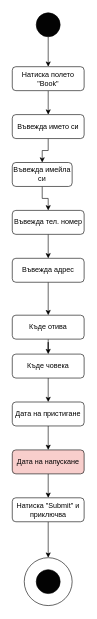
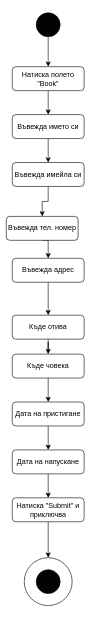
- <mxCell id="9" value="Въвежда имейла си" style="rounded=1;whiteSpace=wrap;html=1;" vertex="1" parent="1"><mxGeometry x="20" y="270" width="100" height="40" as="geometry" /></mxCell>
+ <mxCell id="9" value="Въвежда имейла си" style="rounded=1;whiteSpace=wrap;html=1;" vertex="1" parent="1"><mxGeometry x="20" y="270" width="120" height="40" as="geometry" /></mxCell>
- <mxCell id="11" value="Въвежда тел. номер" style="rounded=1;whiteSpace=wrap;html=1;" vertex="1" parent="1"><mxGeometry x="20" y="350" width="120" height="40" as="geometry" /></mxCell>
+ <mxCell id="11" value="Въвежда тел. номер" style="rounded=1;whiteSpace=wrap;html=1;" vertex="1" parent="1"><mxGeometry x="10" y="360" width="120" height="40" as="geometry" /></mxCell>
- <mxCell id="21" value="Дата на напускане" style="rounded=1;whiteSpace=wrap;html=1;fillColor=#f8cecc;" vertex="1" parent="1"><mxGeometry x="20" y="750" width="120" height="40" as="geometry" /></mxCell>
+ <mxCell id="21" value="Дата на напускане" style="rounded=1;whiteSpace=wrap;html=1;" vertex="1" parent="1"><mxGeometry x="20" y="750" width="120" height="40" as="geometry" /></mxCell>
